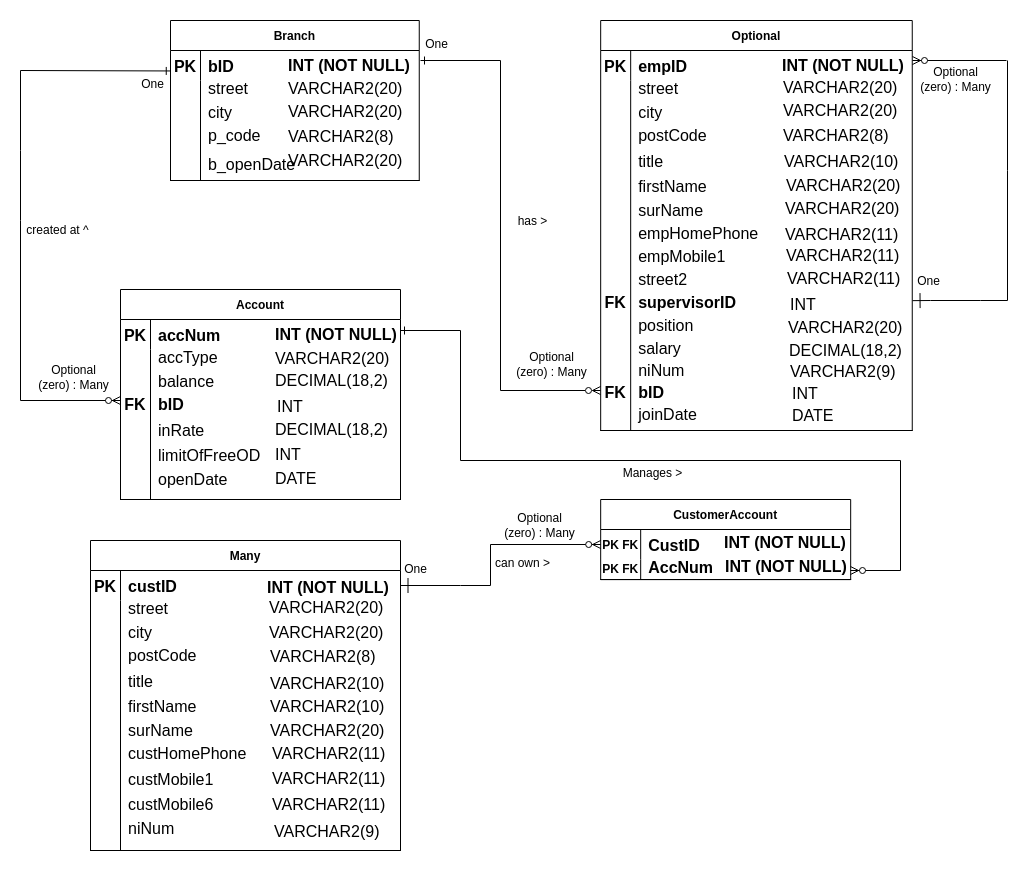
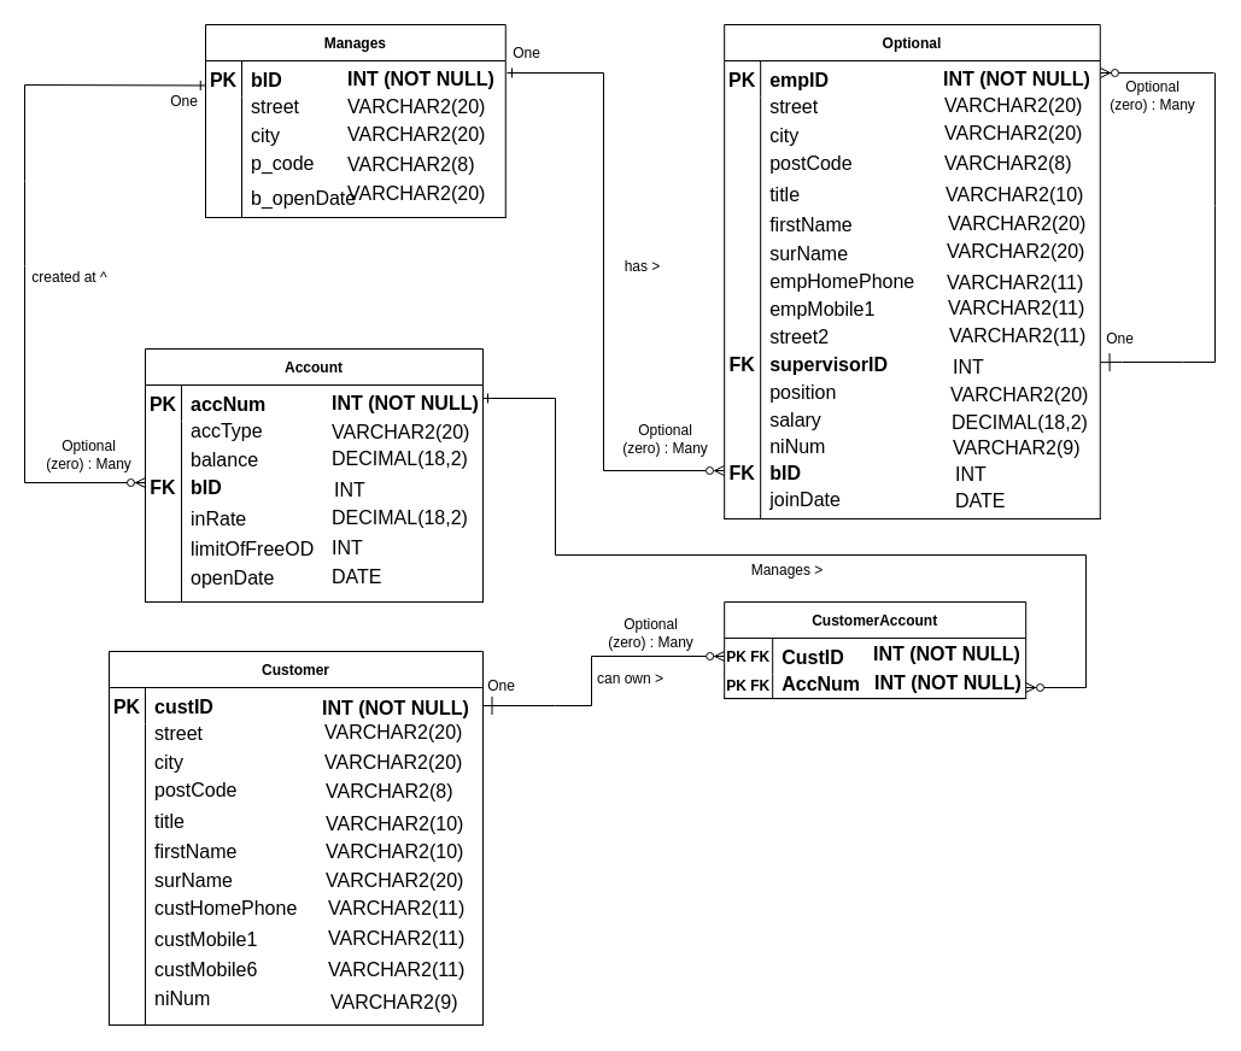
- <mxCell id="2" value="Branch" style="shape=table;startSize=30;container=1;collapsible=1;childLayout=tableLayout;fixedRows=1;rowLines=0;fontStyle=1;align=center;resizeLast=1;" vertex="1" parent="1"><mxGeometry x="170" y="20" width="248.75" height="160" as="geometry" /></mxCell>
+ <mxCell id="2" value="Manages" style="shape=table;startSize=30;container=1;collapsible=1;childLayout=tableLayout;fixedRows=1;rowLines=0;fontStyle=1;align=center;resizeLast=1;" vertex="1" parent="1"><mxGeometry x="170" y="20" width="248.75" height="160" as="geometry" /></mxCell>
- <mxCell id="47" value="Many" style="shape=table;startSize=30;container=1;collapsible=1;childLayout=tableLayout;fixedRows=1;rowLines=0;fontStyle=1;align=center;resizeLast=1;" vertex="1" parent="1"><mxGeometry x="90" y="540" width="310" height="310" as="geometry" /></mxCell>
+ <mxCell id="47" value="Customer" style="shape=table;startSize=30;container=1;collapsible=1;childLayout=tableLayout;fixedRows=1;rowLines=0;fontStyle=1;align=center;resizeLast=1;" vertex="1" parent="1"><mxGeometry x="90" y="540" width="310" height="310" as="geometry" /></mxCell>
